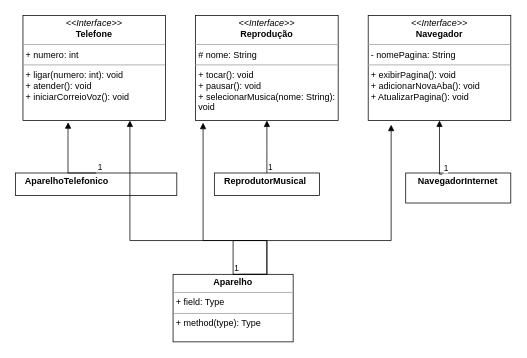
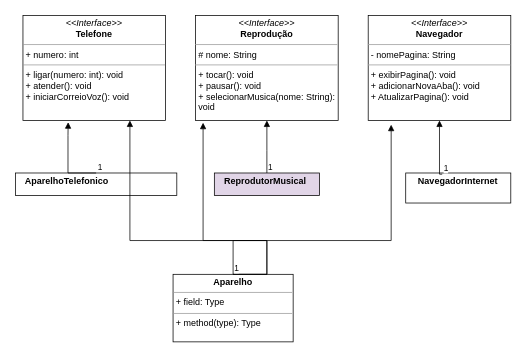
- <mxCell id="5" value="&lt;p style=&quot;margin:0px;margin-top:4px;text-align:center;&quot;&gt;&lt;/p&gt;&lt;div style=&quot;height:2px;&quot;&gt;&lt;b&gt;&amp;nbsp; &amp;nbsp; ReprodutorMusical&lt;/b&gt;&lt;/div&gt;" style="verticalAlign=top;align=left;overflow=fill;fontSize=12;fontFamily=Helvetica;html=1;whiteSpace=wrap;" vertex="1" parent="1"><mxGeometry x="285" y="230" width="140" height="30" as="geometry" /></mxCell>
+ <mxCell id="5" value="&lt;p style=&quot;margin:0px;margin-top:4px;text-align:center;&quot;&gt;&lt;/p&gt;&lt;div style=&quot;height:2px;&quot;&gt;&lt;b&gt;&amp;nbsp; &amp;nbsp; ReprodutorMusical&lt;/b&gt;&lt;/div&gt;" style="verticalAlign=top;align=left;overflow=fill;fontSize=12;fontFamily=Helvetica;html=1;whiteSpace=wrap;fillColor=#e1d5e7;" vertex="1" parent="1"><mxGeometry x="285" y="230" width="140" height="30" as="geometry" /></mxCell>
